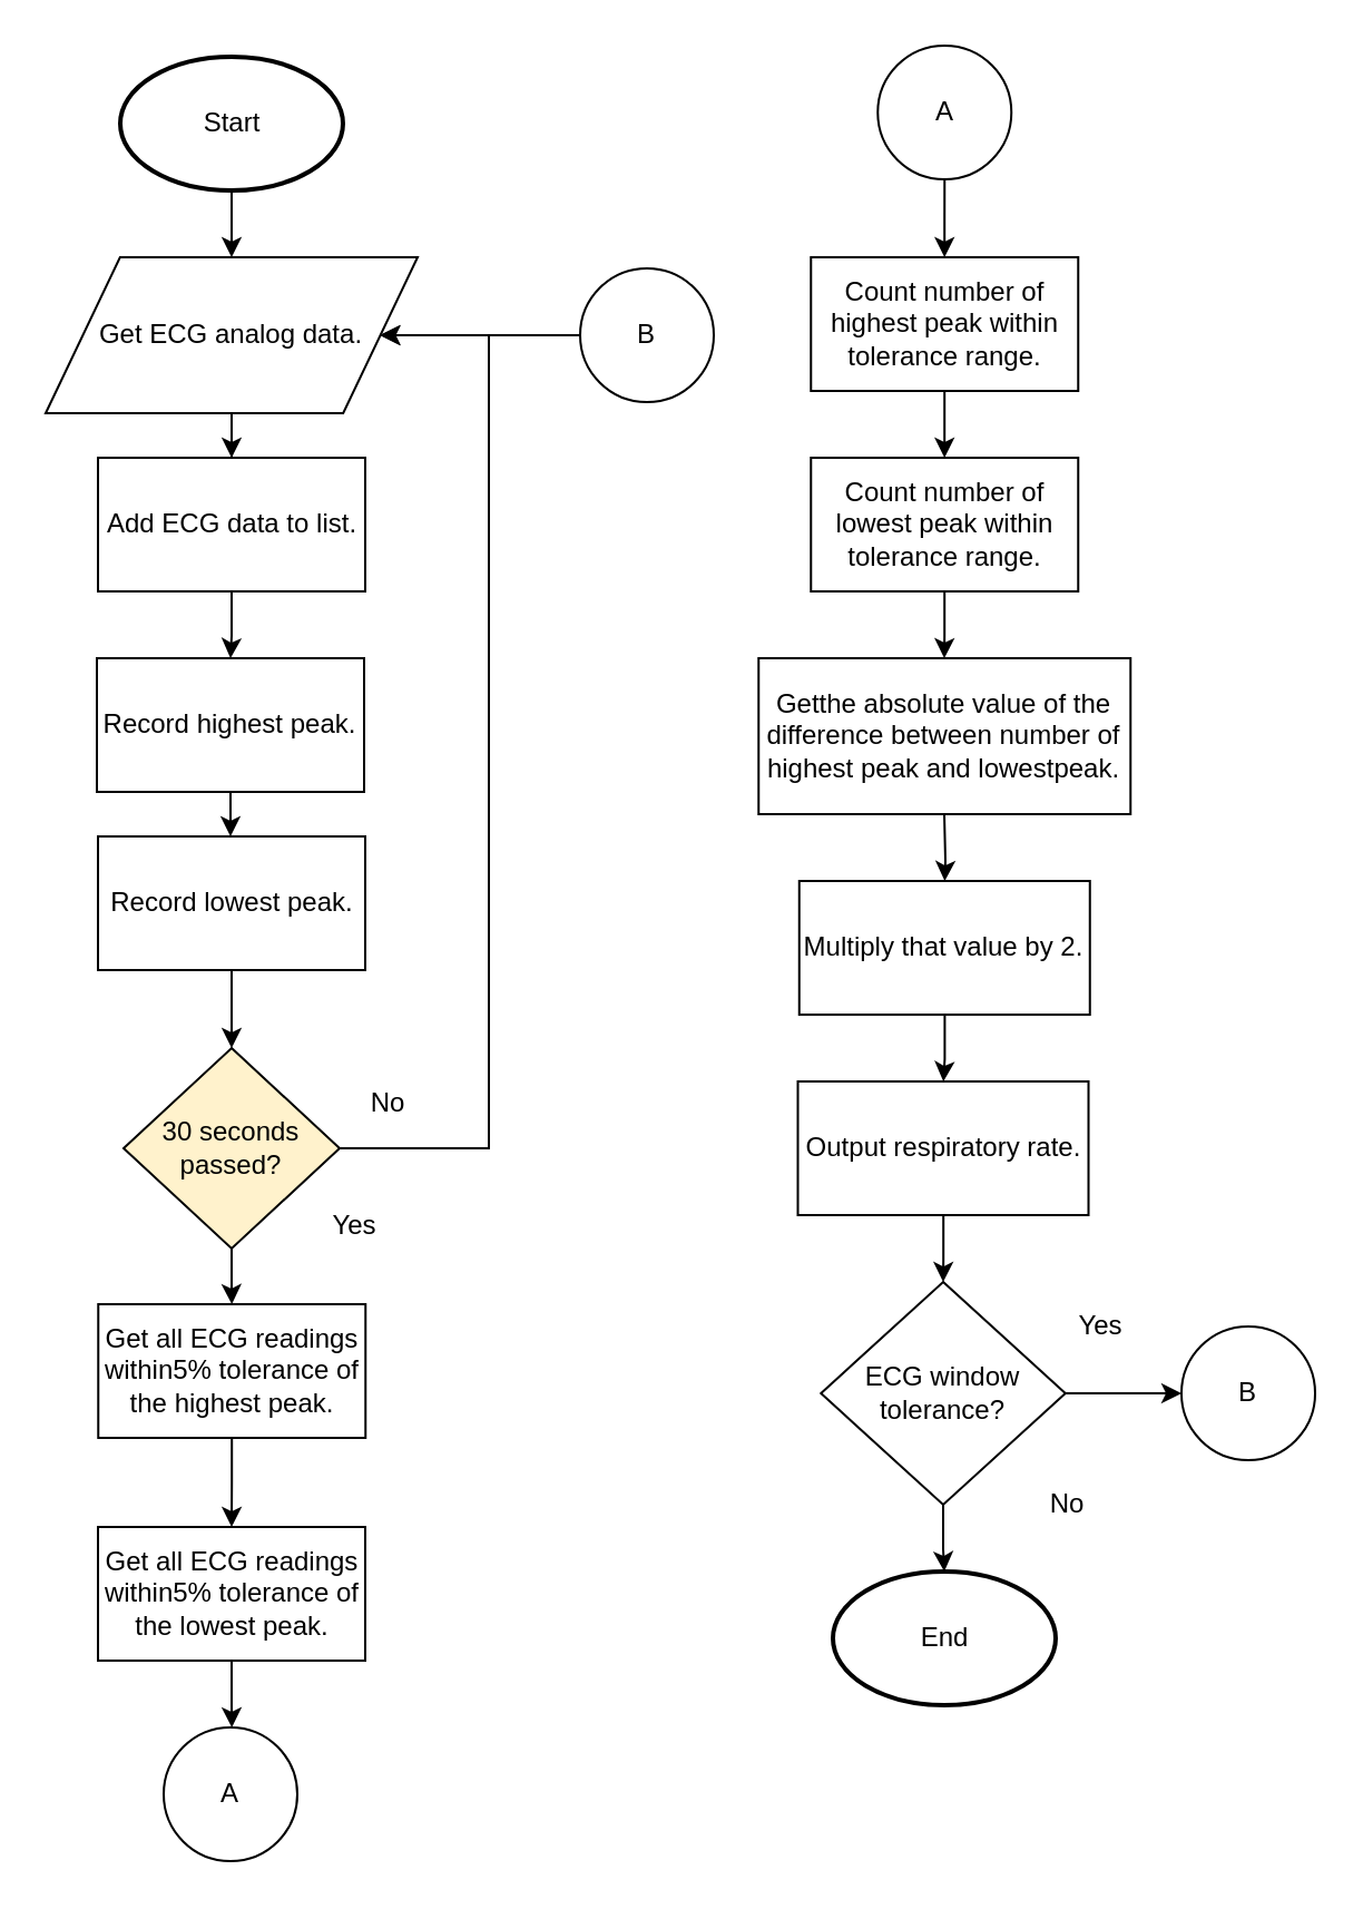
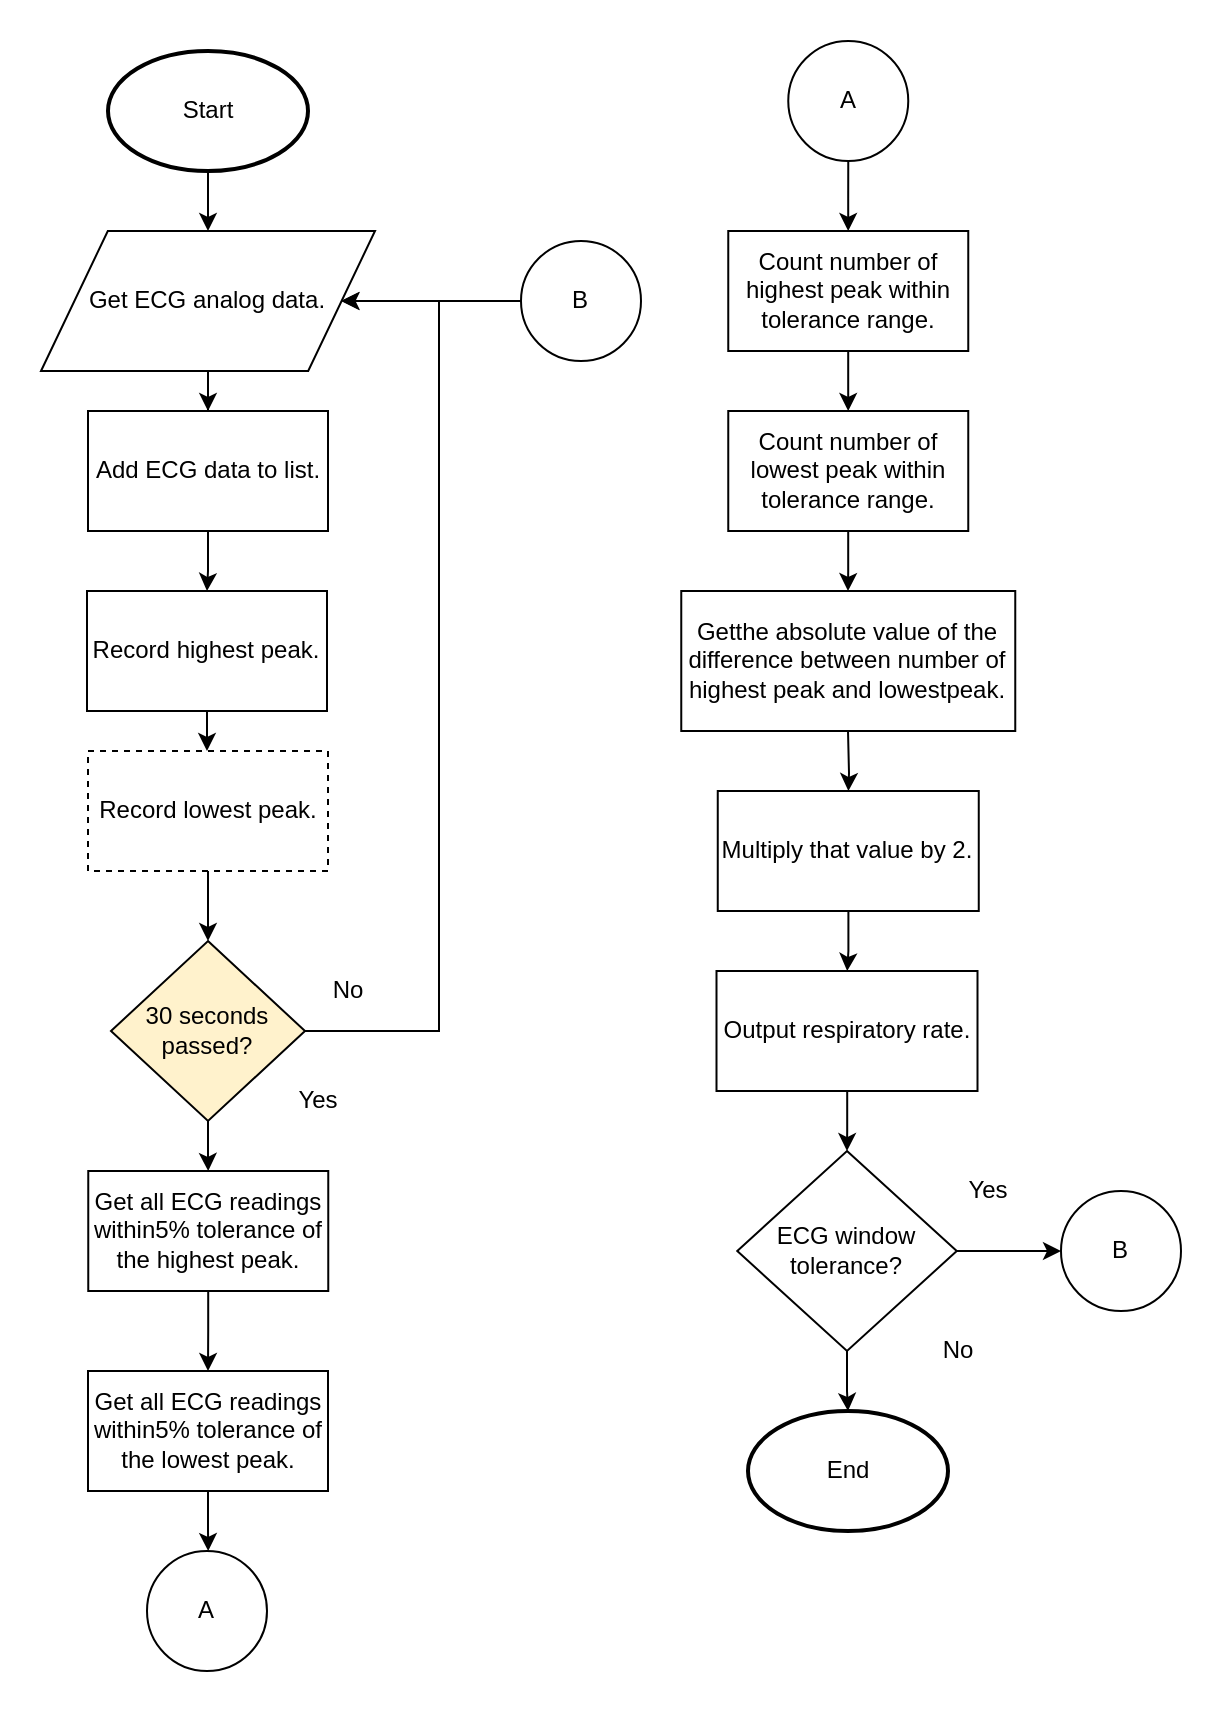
- <mxCell id="11" value="Record lowest peak." style="rounded=0;whiteSpace=wrap;html=1;" vertex="1" parent="1"><mxGeometry x="43.5" y="375" width="120" height="60" as="geometry" /></mxCell>
+ <mxCell id="11" value="Record lowest peak." style="rounded=0;whiteSpace=wrap;html=1;dashed=1;" vertex="1" parent="1"><mxGeometry x="43.5" y="375" width="120" height="60" as="geometry" /></mxCell>
